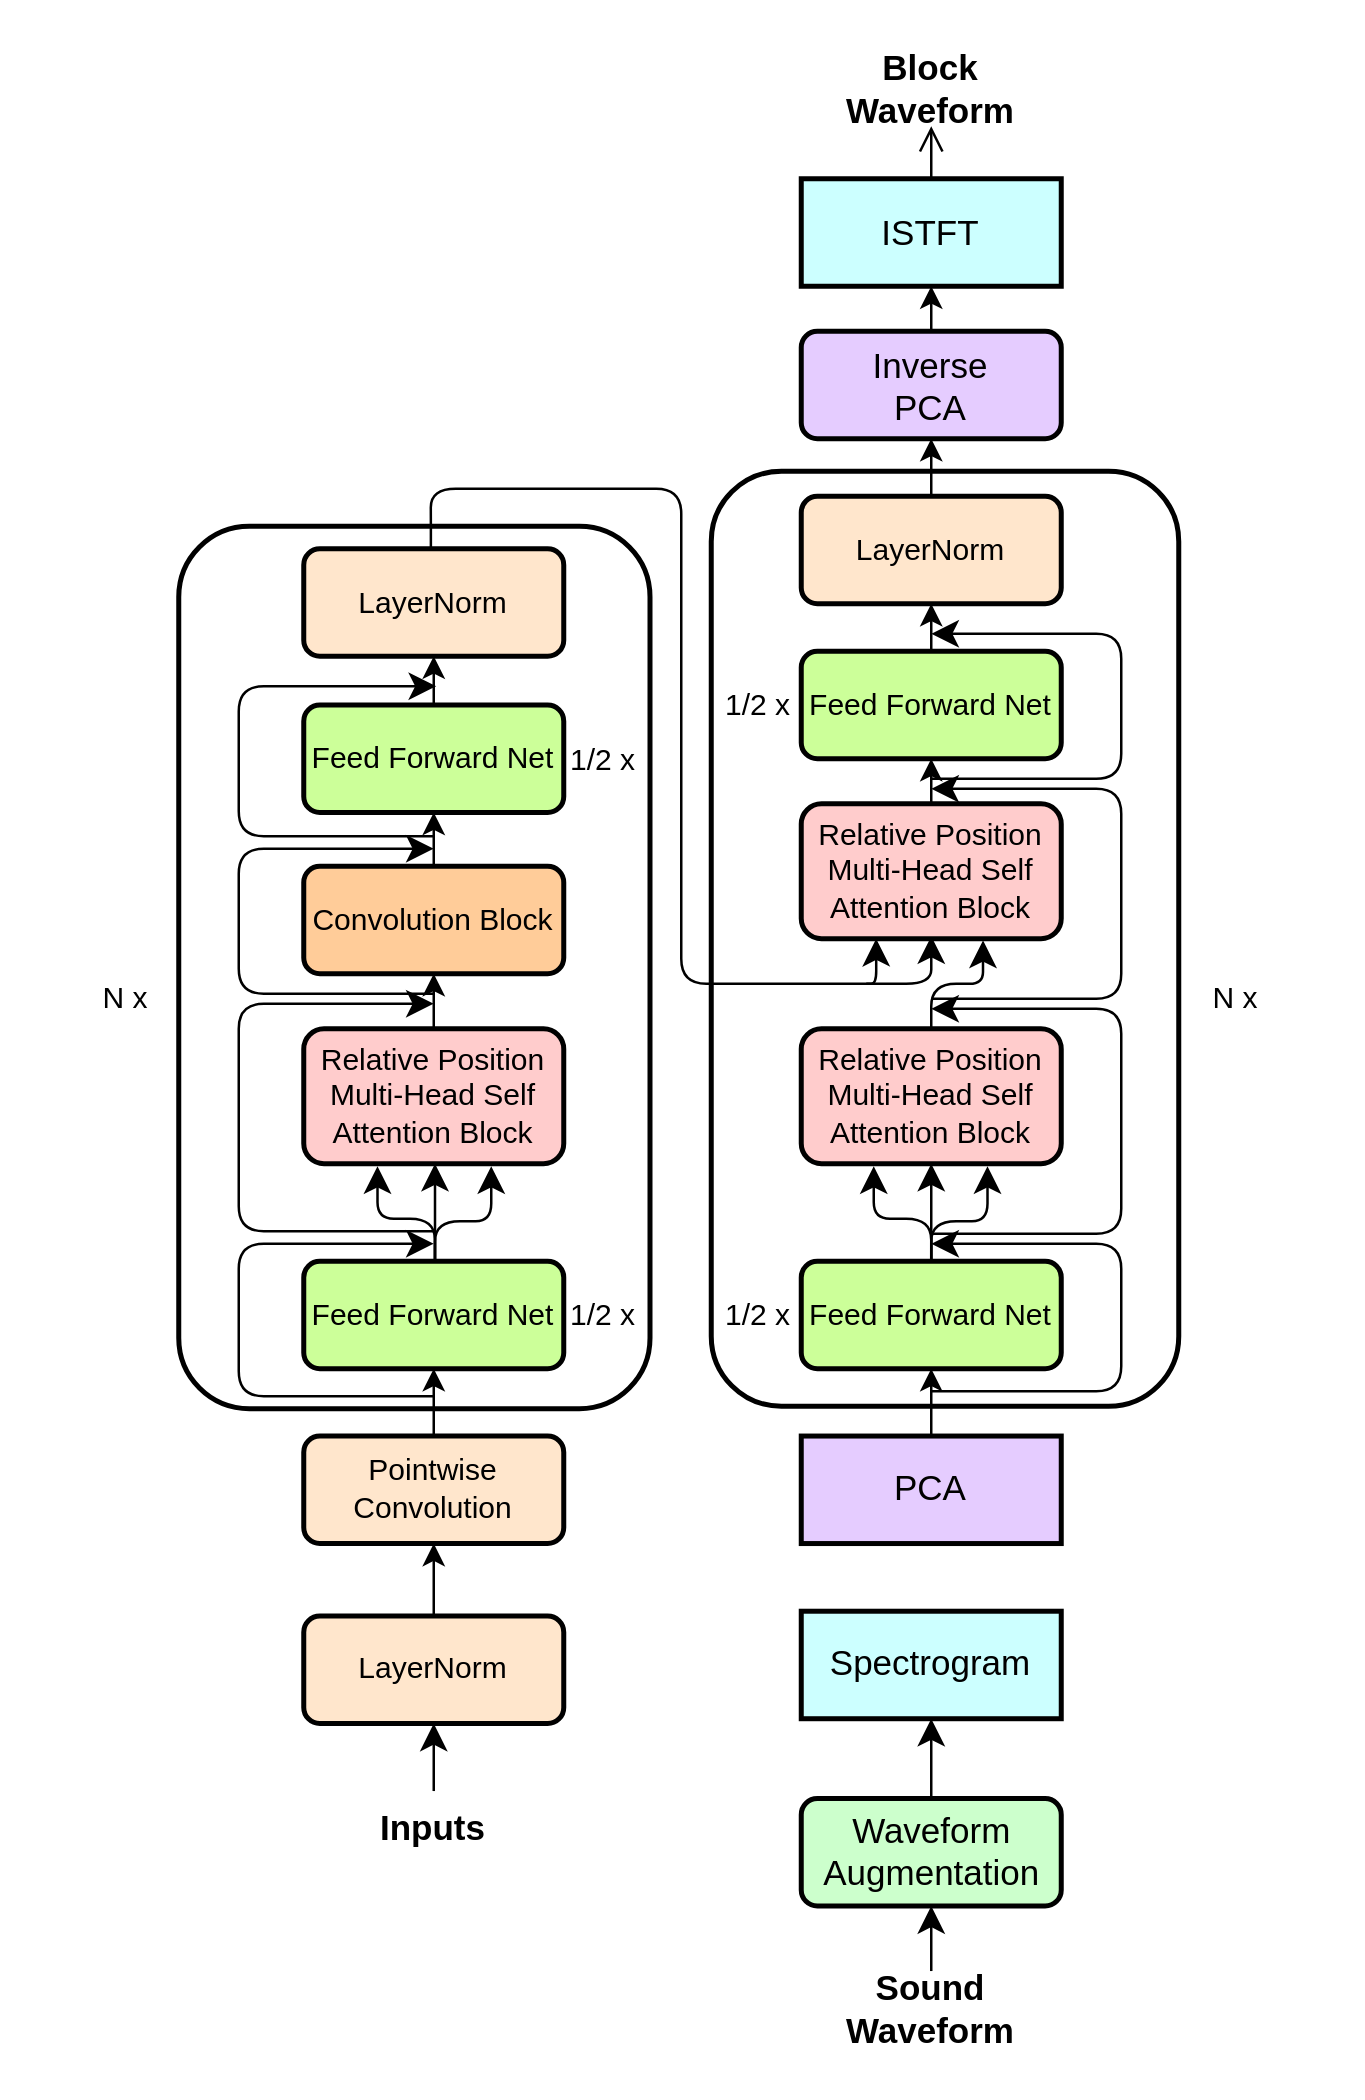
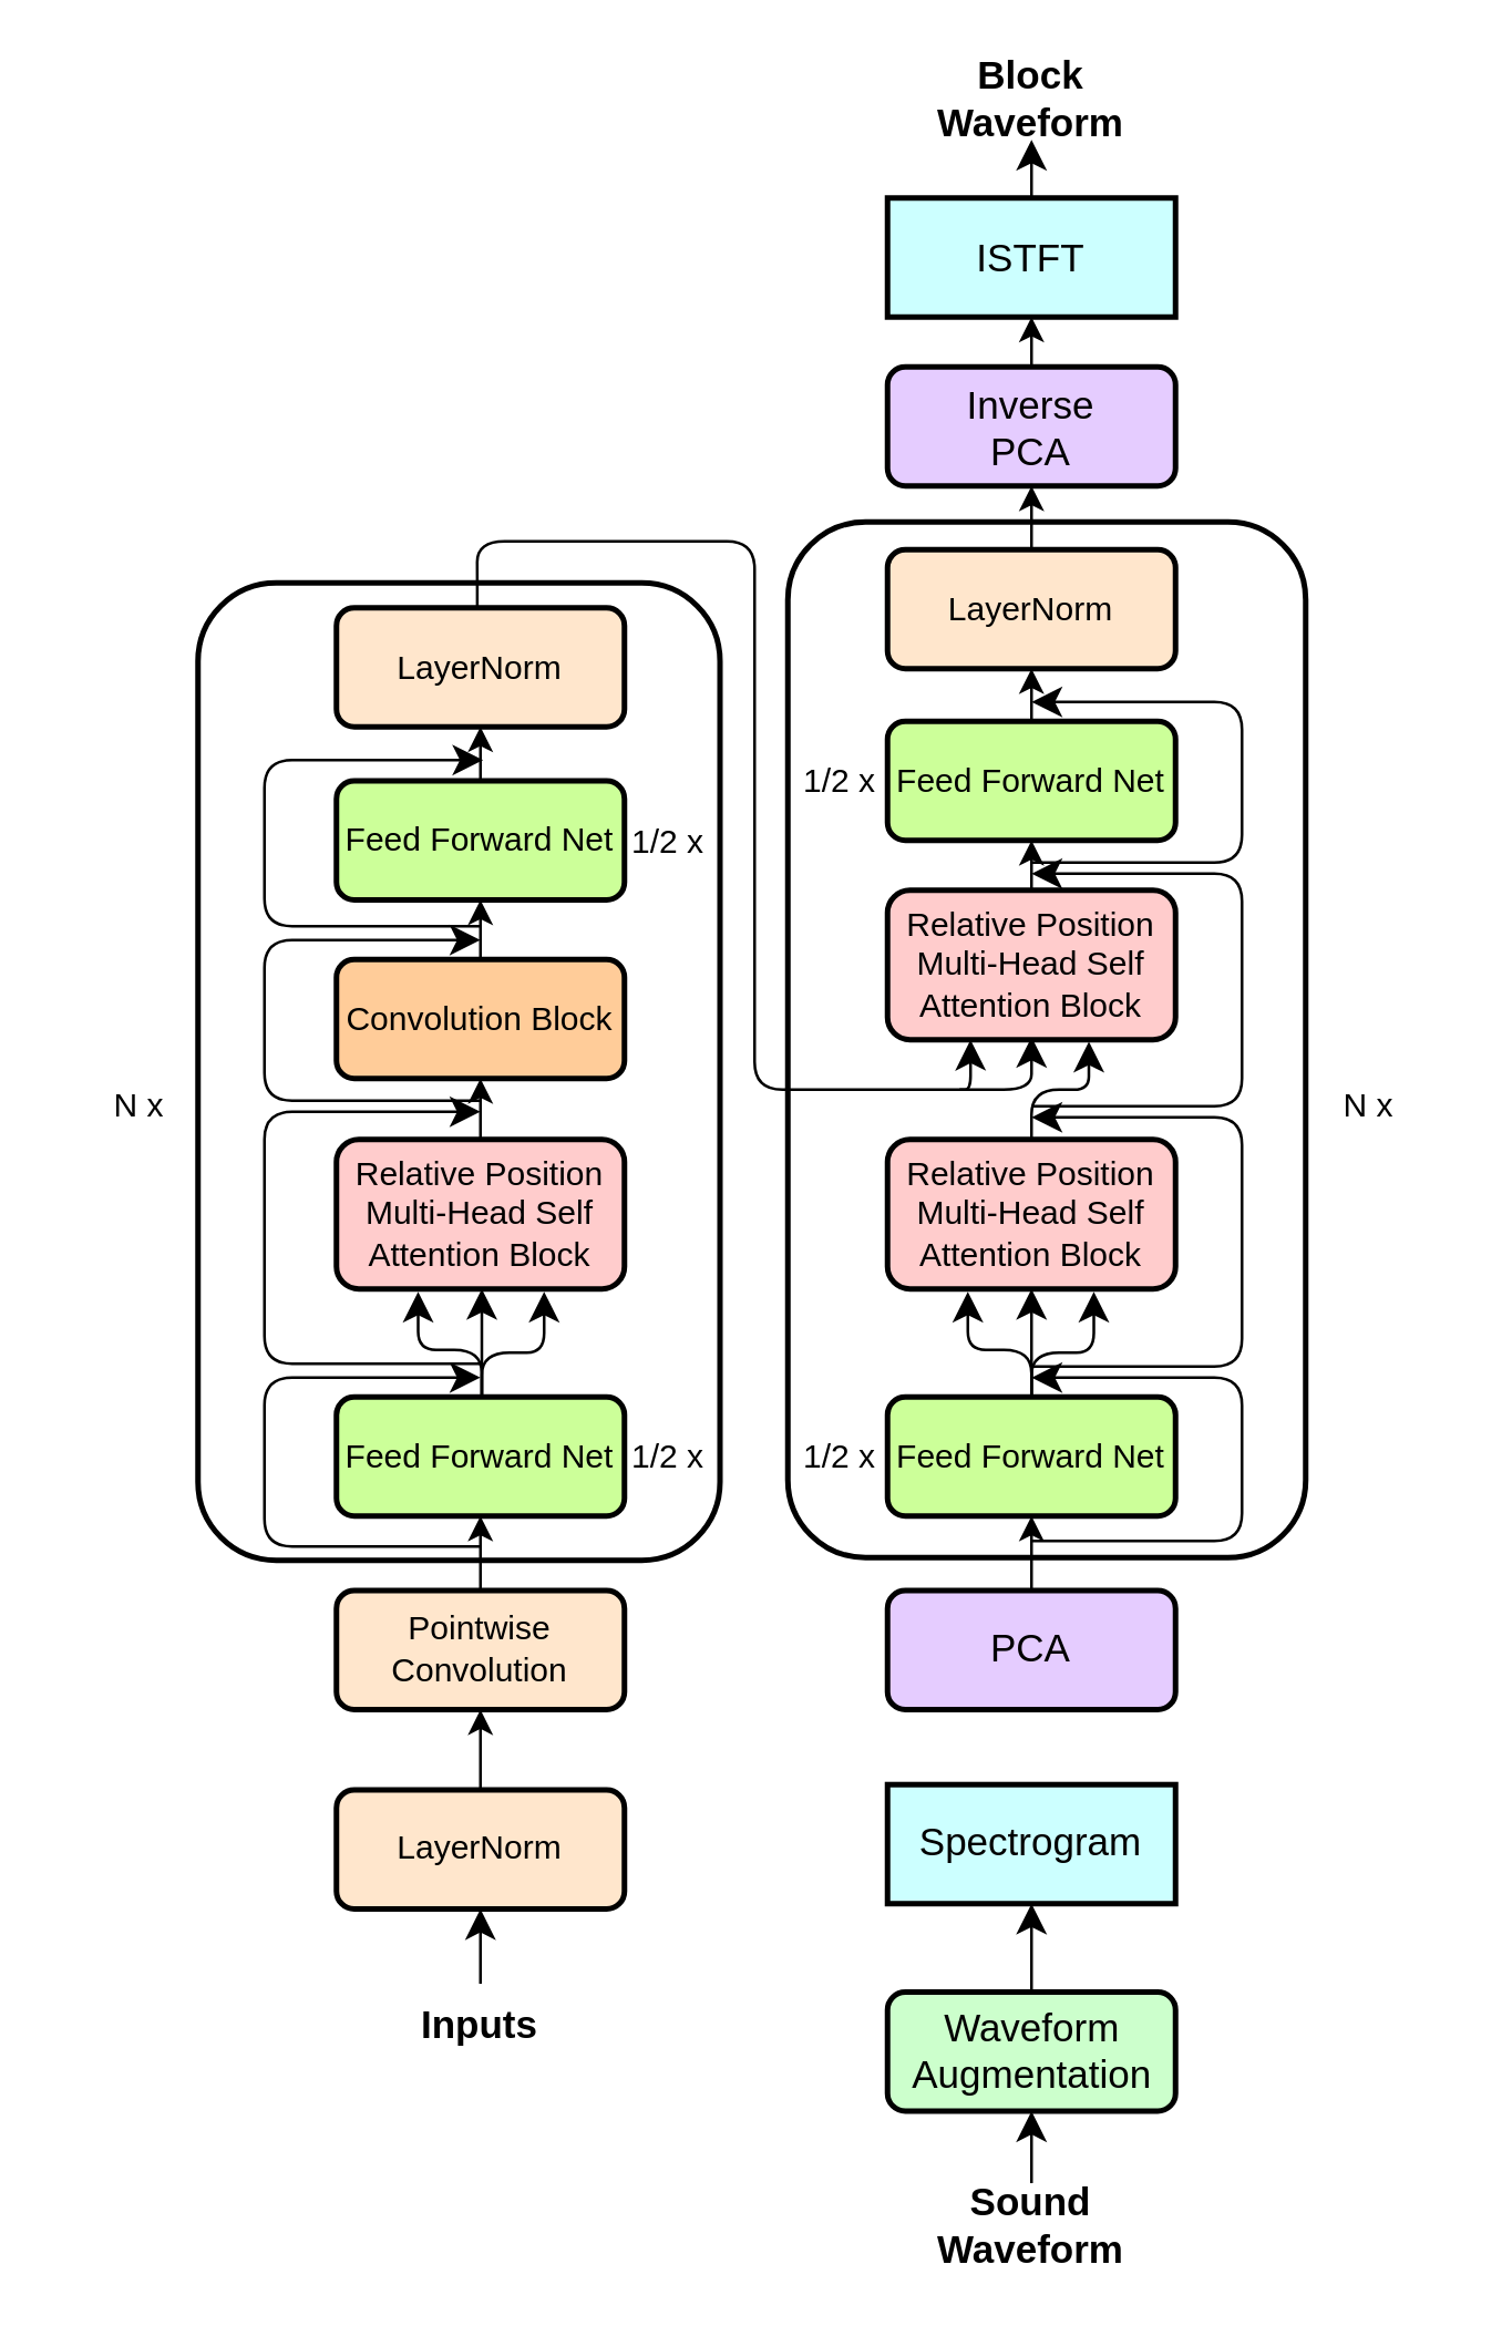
- <mxCell id="24" value="" style="edgeStyle=elbowEdgeStyle;elbow=vertical;endArrow=open;html=1;curved=0;rounded=0;endSize=8;startSize=8;exitX=0.5;exitY=0;exitDx=0;exitDy=0;entryX=0.5;entryY=1;entryDx=0;entryDy=0;" parent="1" source="22" target="23" edge="1"><mxGeometry width="50" height="50" relative="1" as="geometry"><mxPoint x="67" y="136" as="sourcePoint" /><mxPoint x="117" y="86" as="targetPoint" /></mxGeometry></mxCell>
+ <mxCell id="24" value="" style="edgeStyle=elbowEdgeStyle;elbow=vertical;endArrow=classic;html=1;curved=0;rounded=0;endSize=8;startSize=8;exitX=0.5;exitY=0;exitDx=0;exitDy=0;entryX=0.5;entryY=1;entryDx=0;entryDy=0;" parent="1" source="22" target="23" edge="1"><mxGeometry width="50" height="50" relative="1" as="geometry"><mxPoint x="67" y="136" as="sourcePoint" /><mxPoint x="117" y="86" as="targetPoint" /></mxGeometry></mxCell>
- <mxCell id="13" value="&lt;font style=&quot;font-size: 14px;&quot;&gt;PCA&lt;/font&gt;" style="whiteSpace=wrap;html=1;strokeWidth=2;fillColor=#E5CCFF;rounded=0;" parent="1" vertex="1"><mxGeometry x="320" y="573.92" width="104" height="43" as="geometry" /></mxCell>
+ <mxCell id="13" value="&lt;font style=&quot;font-size: 14px;&quot;&gt;PCA&lt;/font&gt;" style="rounded=1;whiteSpace=wrap;html=1;strokeWidth=2;fillColor=#E5CCFF;" parent="1" vertex="1"><mxGeometry x="320" y="573.92" width="104" height="43" as="geometry" /></mxCell>
